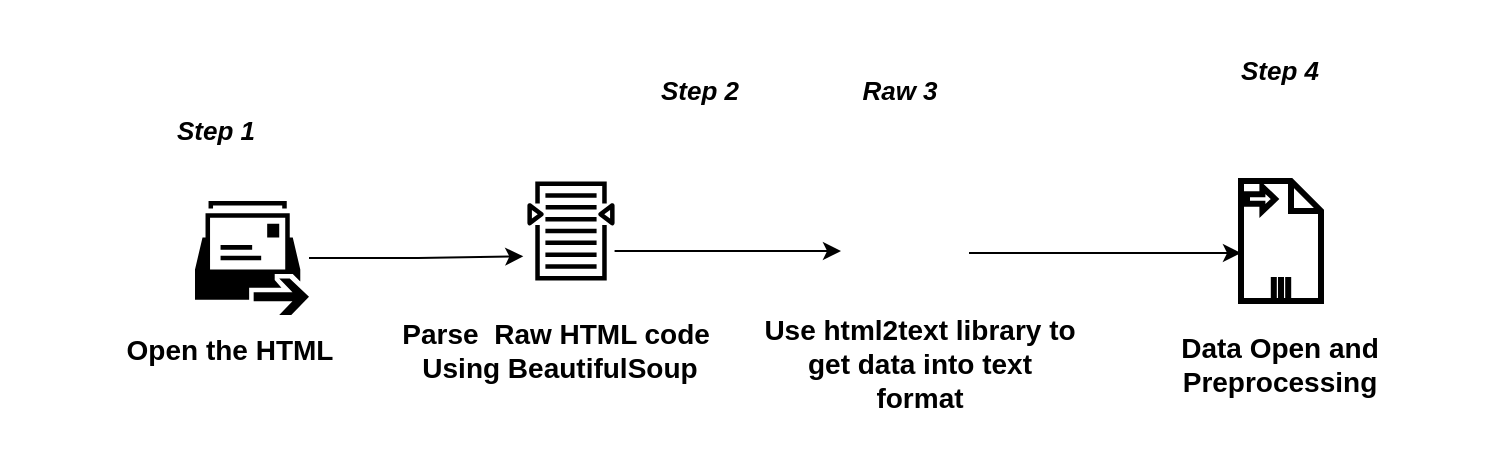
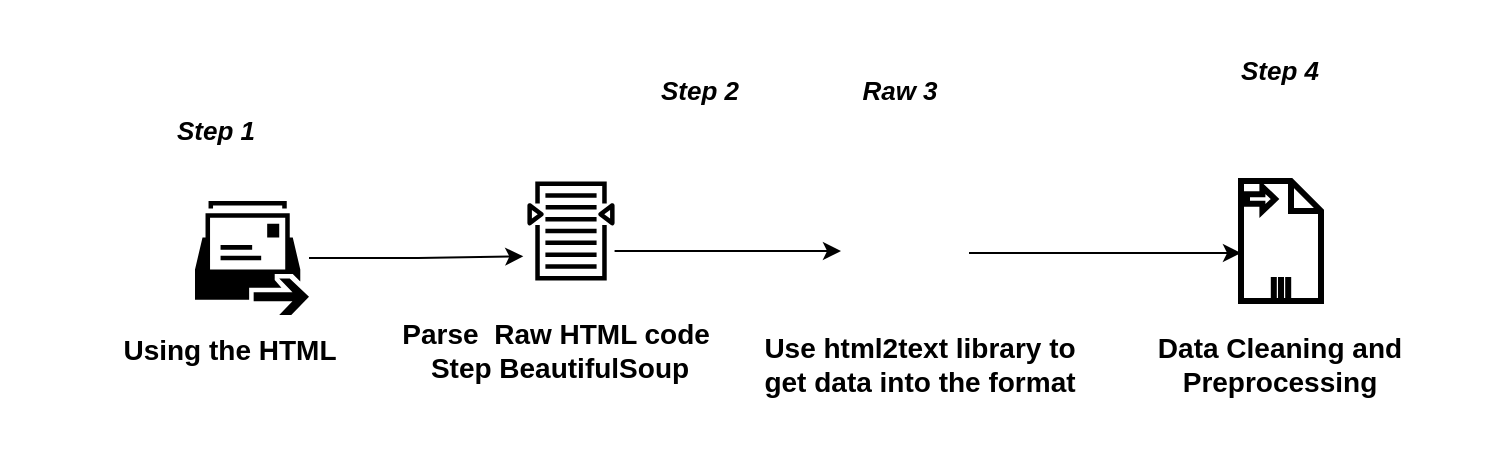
- <mxCell id="4" value="&lt;h4&gt;&lt;font style=&quot;font-size: 14px&quot;&gt;Open the HTML&lt;/font&gt;&lt;/h4&gt;" style="text;html=1;strokeColor=none;fillColor=none;align=center;verticalAlign=middle;whiteSpace=wrap;rounded=0;" parent="2" vertex="1"><mxGeometry y="60" width="190" height="30" as="geometry" /></mxCell>
+ <mxCell id="4" value="&lt;h4&gt;&lt;font style=&quot;font-size: 14px&quot;&gt;Using the HTML&lt;/font&gt;&lt;/h4&gt;" style="text;html=1;strokeColor=none;fillColor=none;align=center;verticalAlign=middle;whiteSpace=wrap;rounded=0;" parent="2" vertex="1"><mxGeometry y="60" width="190" height="30" as="geometry" /></mxCell>
- <mxCell id="15" value="&lt;h4&gt;&lt;font style=&quot;font-size: 14px&quot;&gt;Parse&amp;nbsp; Raw HTML code&amp;nbsp; Using BeautifulSoup&lt;/font&gt;&lt;/h4&gt;" style="text;html=1;strokeColor=none;fillColor=none;align=center;verticalAlign=middle;whiteSpace=wrap;rounded=0;" parent="13" vertex="1"><mxGeometry x="-30" y="70" width="160" height="30" as="geometry" /></mxCell>
+ <mxCell id="15" value="&lt;h4&gt;&lt;font style=&quot;font-size: 14px&quot;&gt;Parse&amp;nbsp; Raw HTML code&amp;nbsp; Step BeautifulSoup&lt;/font&gt;&lt;/h4&gt;" style="text;html=1;strokeColor=none;fillColor=none;align=center;verticalAlign=middle;whiteSpace=wrap;rounded=0;" parent="13" vertex="1"><mxGeometry x="-30" y="70" width="160" height="30" as="geometry" /></mxCell>
- <mxCell id="18" value="&lt;b&gt;Use html2text library&amp;nbsp;to get data into text format&lt;/b&gt;" style="text;html=1;strokeColor=none;fillColor=none;align=center;verticalAlign=middle;whiteSpace=wrap;rounded=0;sketch=0;fontFamily=Helvetica;fontSize=14;fontColor=#000000;" parent="16" vertex="1"><mxGeometry y="67" width="160" height="50" as="geometry" /></mxCell>
+ <mxCell id="18" value="&lt;b&gt;Use html2text library&amp;nbsp;to get data into the format&lt;/b&gt;" style="text;html=1;strokeColor=none;fillColor=none;align=center;verticalAlign=middle;whiteSpace=wrap;rounded=0;sketch=0;fontFamily=Helvetica;fontSize=14;fontColor=#000000;" parent="16" vertex="1"><mxGeometry y="67" width="160" height="50" as="geometry" /></mxCell>
- <mxCell id="10" value="&lt;b&gt;Data Open and Preprocessing&lt;/b&gt;" style="text;html=1;strokeColor=none;fillColor=none;align=center;verticalAlign=middle;whiteSpace=wrap;rounded=0;sketch=0;fontFamily=Helvetica;fontSize=14;fontColor=#000000;" parent="9" vertex="1"><mxGeometry x="-10" y="67" width="160" height="50" as="geometry" /></mxCell>
+ <mxCell id="10" value="&lt;b&gt;Data Cleaning and Preprocessing&lt;/b&gt;" style="text;html=1;strokeColor=none;fillColor=none;align=center;verticalAlign=middle;whiteSpace=wrap;rounded=0;sketch=0;fontFamily=Helvetica;fontSize=14;fontColor=#000000;" parent="9" vertex="1"><mxGeometry x="-10" y="67" width="160" height="50" as="geometry" /></mxCell>
